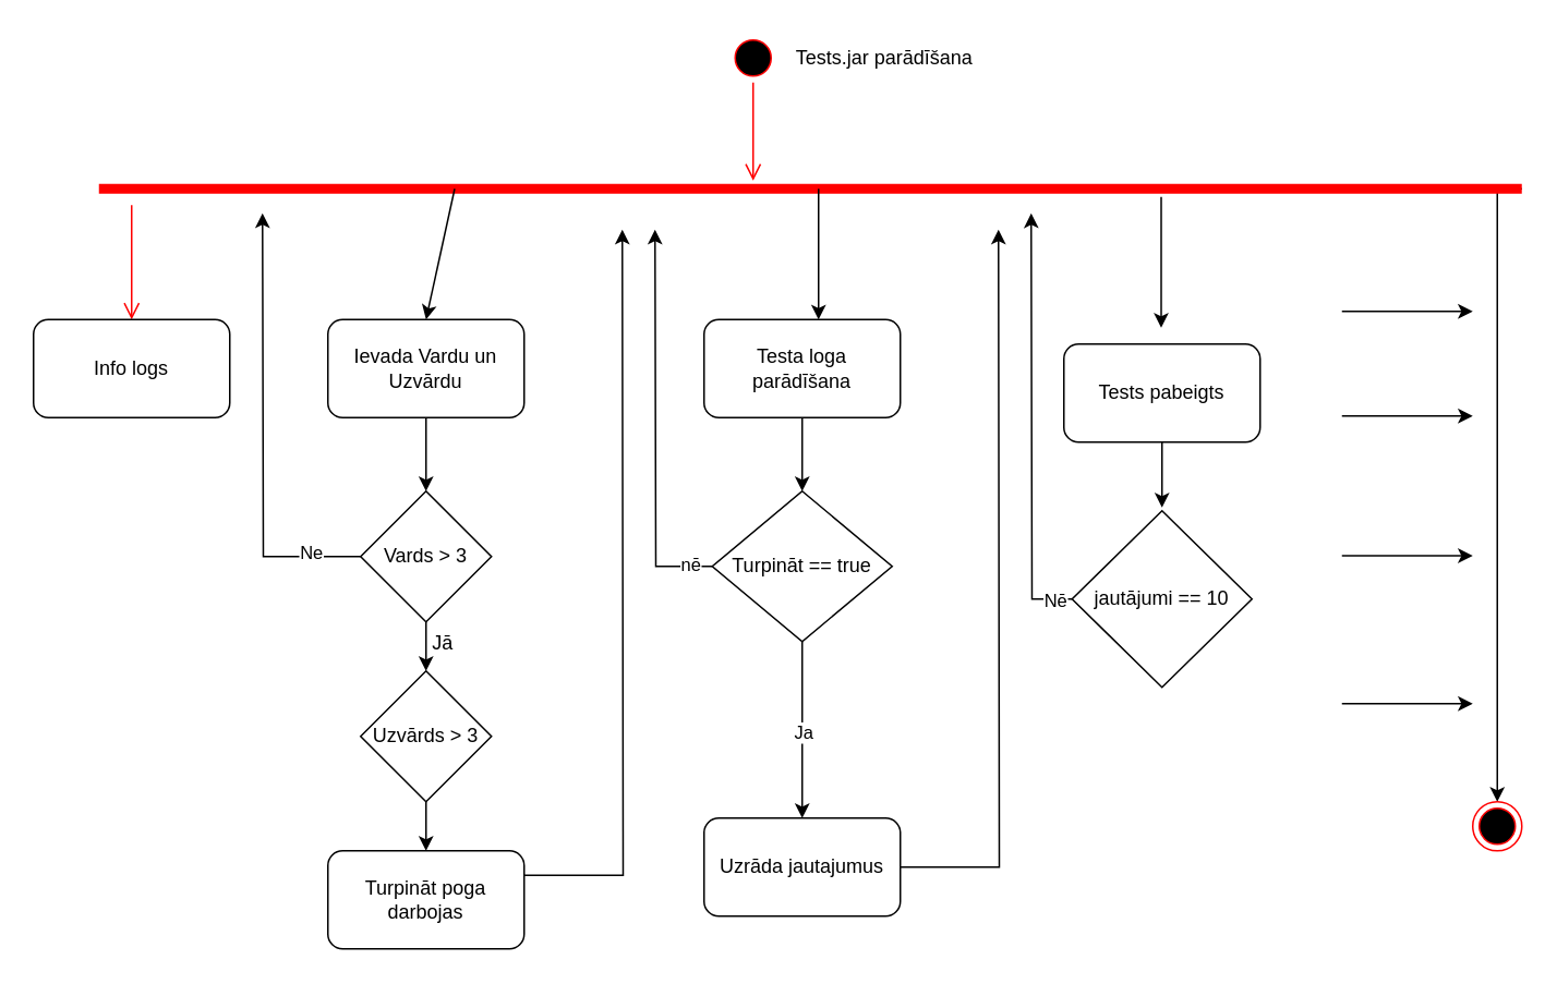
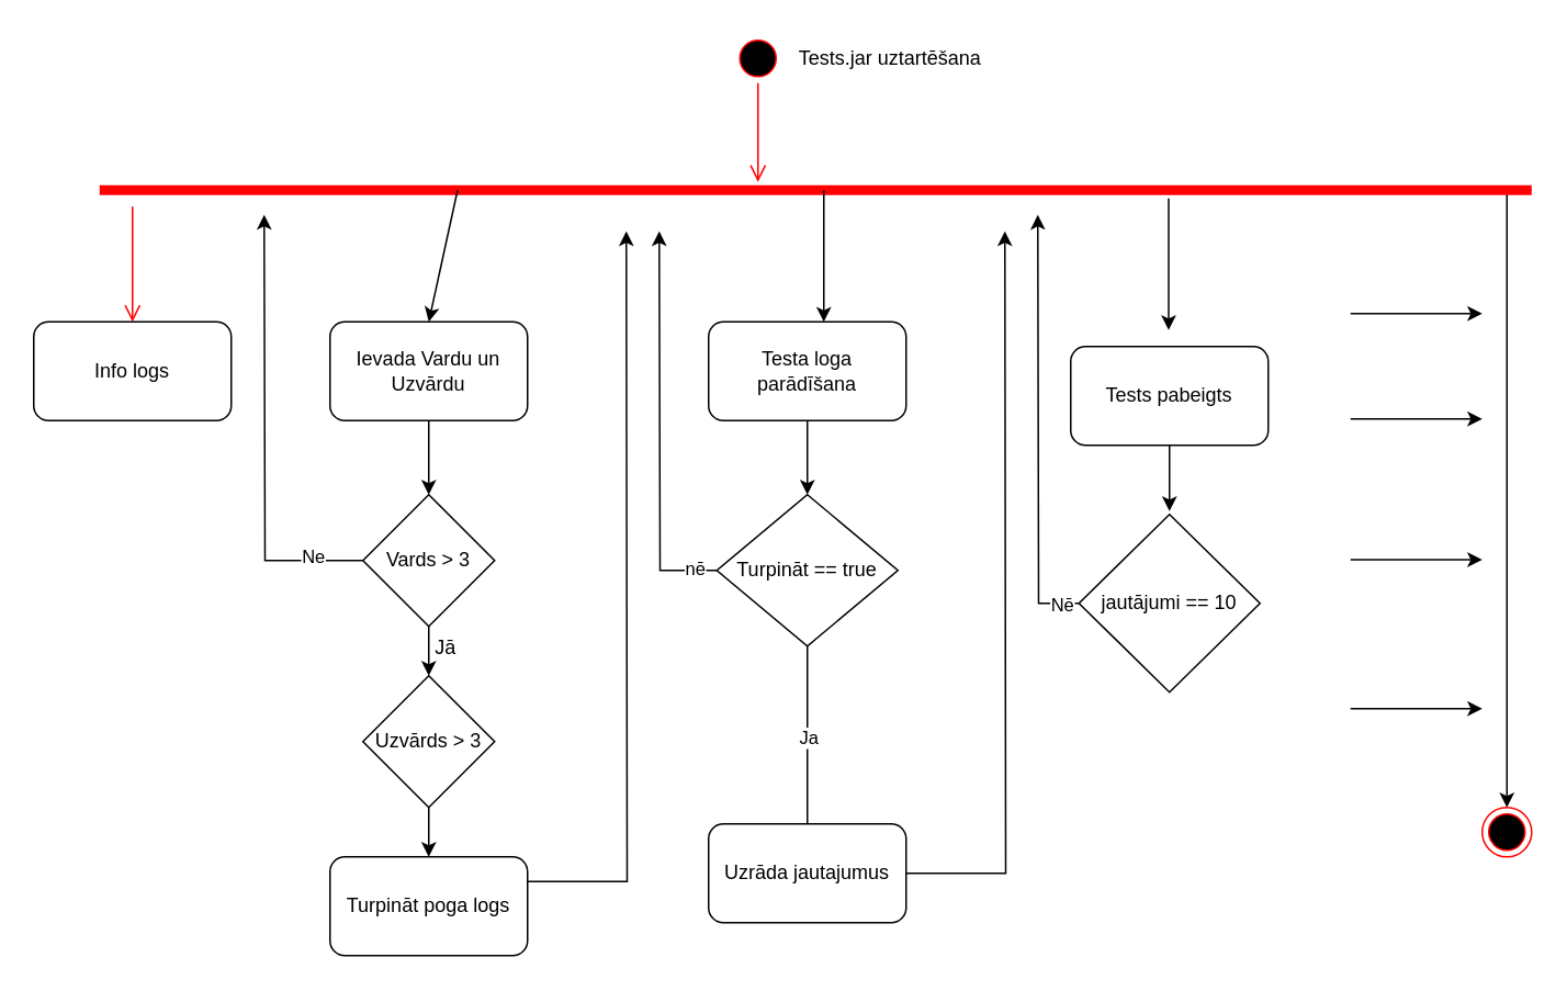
- <mxCell id="7" value="Tests.jar parādīšana" style="text;html=1;align=center;verticalAlign=middle;resizable=0;points=[];autosize=1;strokeColor=none;fillColor=none;" vertex="1" parent="1"><mxGeometry x="475" y="20" width="130" height="30" as="geometry" /></mxCell>
+ <mxCell id="7" value="Tests.jar uztartēšana" style="text;html=1;align=center;verticalAlign=middle;resizable=0;points=[];autosize=1;strokeColor=none;fillColor=none;" vertex="1" parent="1"><mxGeometry x="475" y="20" width="130" height="30" as="geometry" /></mxCell>
- <mxCell id="26" style="edgeStyle=orthogonalEdgeStyle;rounded=0;orthogonalLoop=1;jettySize=auto;html=1;exitX=0.5;exitY=1;exitDx=0;exitDy=0;" edge="1" parent="1" source="28" target="30"><mxGeometry relative="1" as="geometry"><mxPoint x="490" y="480" as="targetPoint" /></mxGeometry></mxCell>
+ <mxCell id="26" style="edgeStyle=orthogonalEdgeStyle;rounded=0;orthogonalLoop=1;jettySize=auto;html=1;exitX=0.5;exitY=1;exitDx=0;exitDy=0;endArrow=none;" edge="1" parent="1" source="28" target="30"><mxGeometry relative="1" as="geometry"><mxPoint x="490" y="480" as="targetPoint" /></mxGeometry></mxCell>
- <mxCell id="20" value="Turpināt poga darbojas" style="rounded=1;whiteSpace=wrap;html=1;" vertex="1" parent="1"><mxGeometry x="200" y="520" width="120" height="60" as="geometry" /></mxCell>
+ <mxCell id="20" value="Turpināt poga logs" style="rounded=1;whiteSpace=wrap;html=1;" vertex="1" parent="1"><mxGeometry x="200" y="520" width="120" height="60" as="geometry" /></mxCell>
